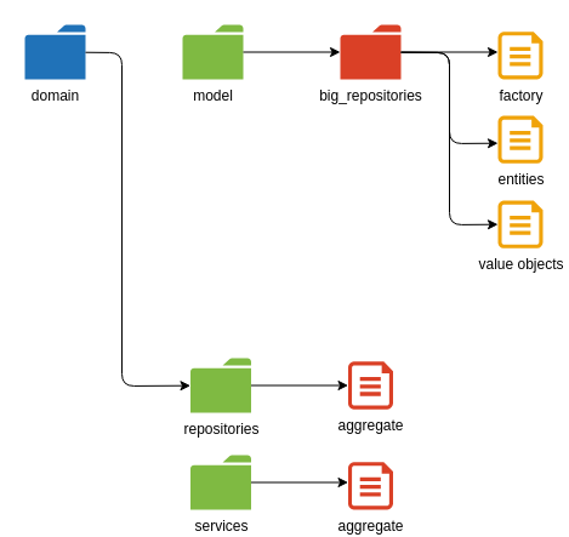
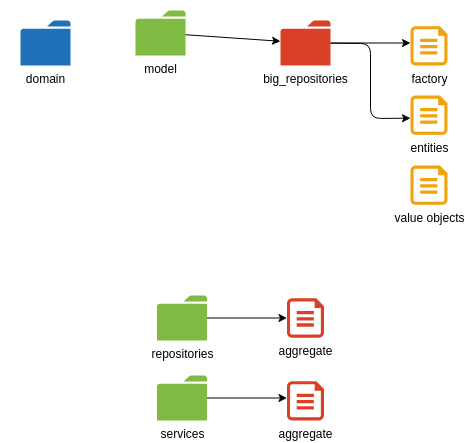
- <mxCell id="2" value="model" style="pointerEvents=1;shadow=0;dashed=0;html=1;strokeColor=none;labelPosition=center;verticalLabelPosition=bottom;verticalAlign=top;outlineConnect=0;align=center;shape=mxgraph.office.concepts.folder;fillColor=#7FBA42;" vertex="1" parent="1"><mxGeometry x="150" y="20" width="50" height="45" as="geometry" /></mxCell>
+ <mxCell id="2" value="model" style="pointerEvents=1;shadow=0;dashed=0;html=1;strokeColor=none;labelPosition=center;verticalLabelPosition=bottom;verticalAlign=top;outlineConnect=0;align=center;shape=mxgraph.office.concepts.folder;fillColor=#7FBA42;" vertex="1" parent="1"><mxGeometry x="135" y="10" width="50" height="45" as="geometry" /></mxCell>
- <mxCell id="10" value="" style="endArrow=classic;html=1;entryX=0;entryY=0.5;entryDx=0;entryDy=0;entryPerimeter=0;" edge="1" parent="1" source="6" target="16"><mxGeometry width="50" height="50" relative="1" as="geometry"><mxPoint x="350" y="62.5" as="sourcePoint" /><mxPoint x="410" y="192.692" as="targetPoint" /><Array as="points"><mxPoint x="370" y="43" /><mxPoint x="370" y="185" /></Array></mxGeometry></mxCell>
- <mxCell id="11" value="" style="endArrow=classic;html=1;" edge="1" parent="1" source="3" target="5"><mxGeometry width="50" height="50" relative="1" as="geometry"><mxPoint x="80" y="52.5" as="sourcePoint" /><mxPoint x="160" y="52.5" as="targetPoint" /><Array as="points"><mxPoint x="100" y="43" /><mxPoint x="100" y="318" /></Array></mxGeometry></mxCell>
